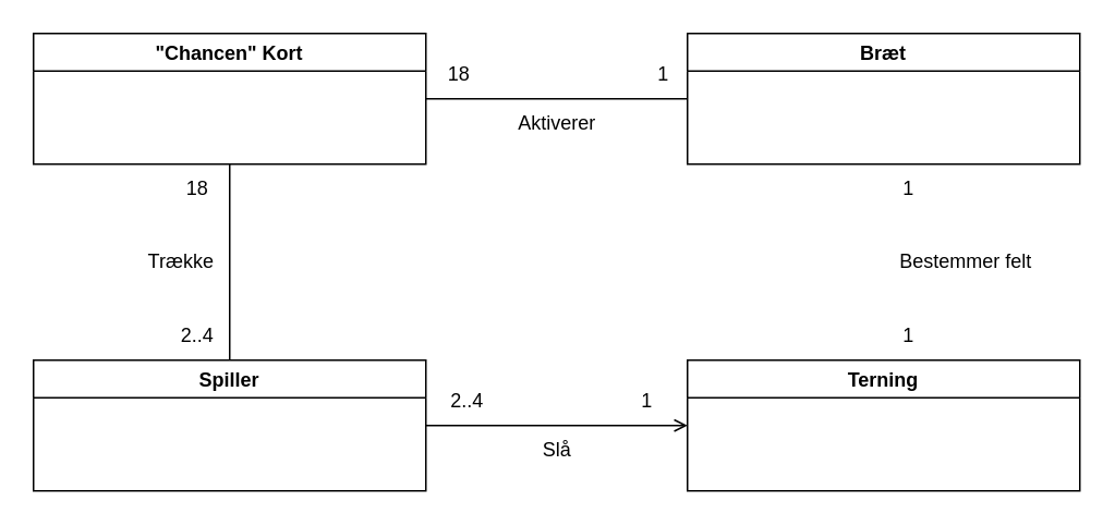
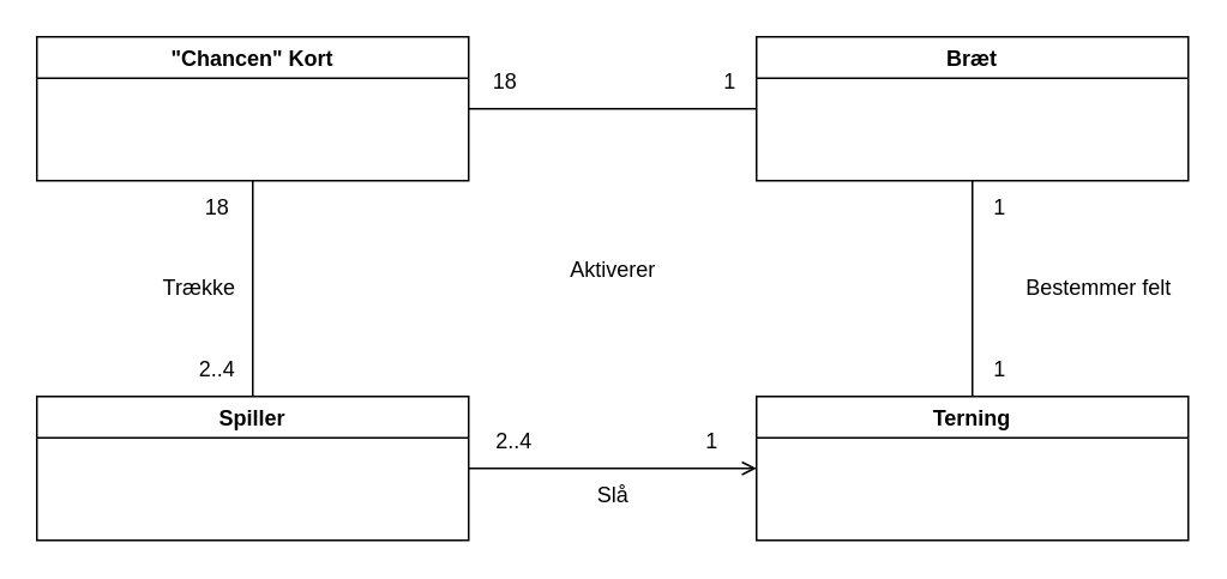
- <mxCell id="17" value="Aktiverer" style="text;html=1;align=center;verticalAlign=middle;resizable=0;points=[];autosize=1;strokeColor=none;fillColor=none;" parent="1" vertex="1"><mxGeometry x="305" y="60" width="70" height="30" as="geometry" /></mxCell>
+ <mxCell id="17" value="Aktiverer" style="text;html=1;align=center;verticalAlign=middle;resizable=0;points=[];autosize=1;strokeColor=none;fillColor=none;" parent="1" vertex="1"><mxGeometry x="305" y="135" width="70" height="30" as="geometry" /></mxCell>
- <mxCell id="9" value="Bestemmer felt" style="text;html=1;align=center;verticalAlign=middle;resizable=0;points=[];autosize=1;strokeColor=none;fillColor=none;" parent="1" vertex="1"><mxGeometry x="540" y="145" width="100" height="30" as="geometry" /></mxCell>
+ <mxCell id="9" value="Bestemmer felt" style="text;html=1;align=center;verticalAlign=middle;resizable=0;points=[];autosize=1;strokeColor=none;fillColor=none;" parent="1" vertex="1"><mxGeometry x="560" y="145" width="100" height="30" as="geometry" /></mxCell>
+ <mxCell id="6" value="" style="endArrow=none;html=1;rounded=0;exitX=0.5;exitY=0;exitDx=0;exitDy=0;entryX=0.5;entryY=1;entryDx=0;entryDy=0;" parent="1" source="4" target="3" edge="1"><mxGeometry width="50" height="50" relative="1" as="geometry"><mxPoint x="540" y="170" as="sourcePoint" /><mxPoint x="610" y="130" as="targetPoint" /></mxGeometry></mxCell>
